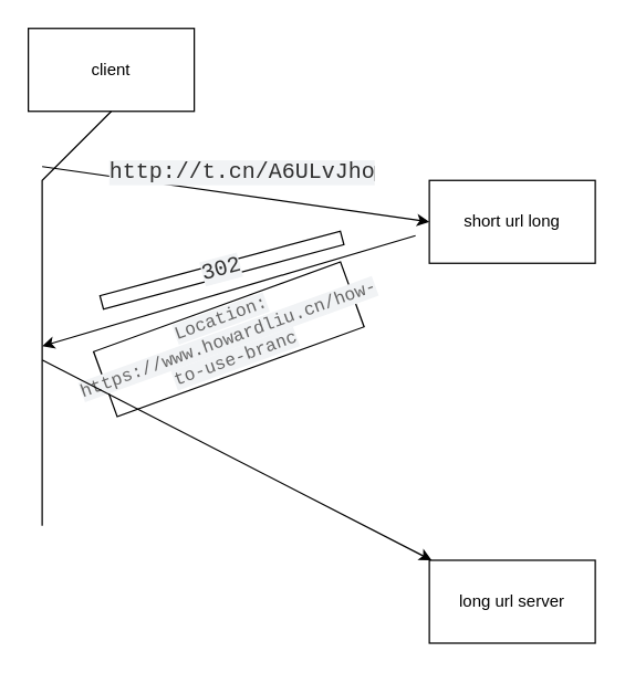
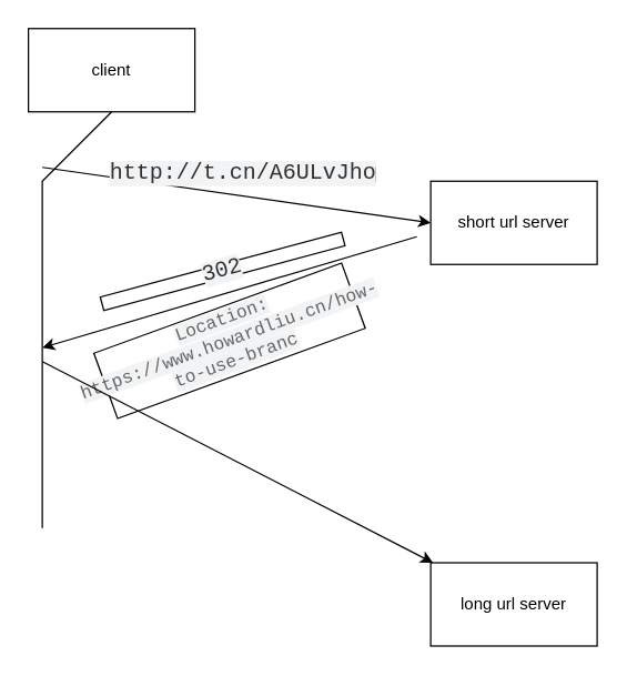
- <mxCell id="4" value="short url long" style="rounded=0;whiteSpace=wrap;html=1;" vertex="1" parent="1"><mxGeometry x="310" y="130" width="120" height="60" as="geometry" /></mxCell>
+ <mxCell id="4" value="short url server" style="rounded=0;whiteSpace=wrap;html=1;" vertex="1" parent="1"><mxGeometry x="310" y="130" width="120" height="60" as="geometry" /></mxCell>
